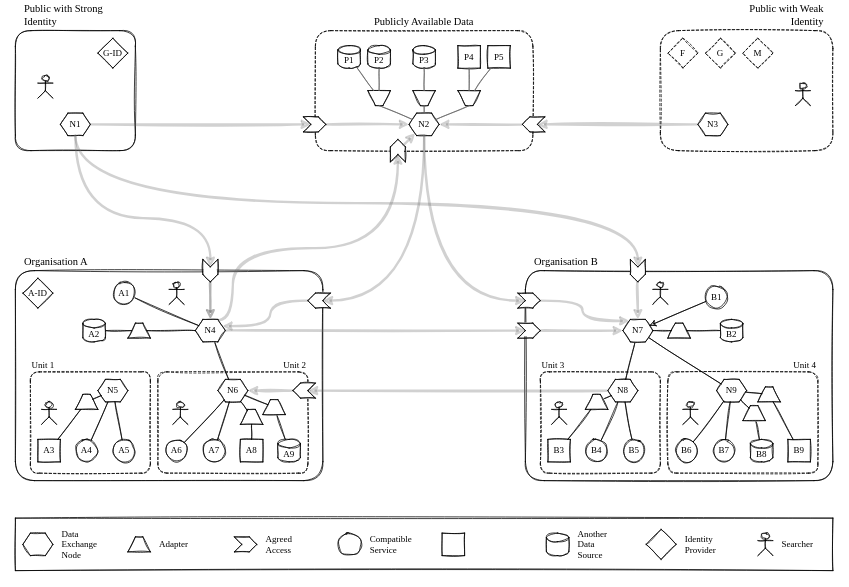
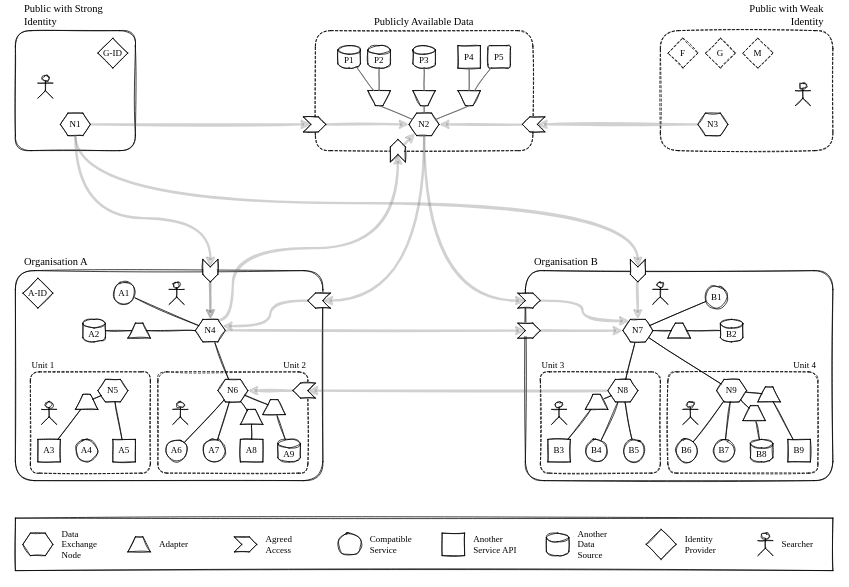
- <mxCell id="126" value="P5" style="rounded=0;whiteSpace=wrap;html=1;sketch=1;fontFamily=Comic Sans MS;" parent="109" vertex="1"><mxGeometry x="230" y="20" width="30" height="30" as="geometry" /></mxCell>
+ <mxCell id="126" value="P5" style="whiteSpace=wrap;html=1;sketch=1;fontFamily=Comic Sans MS;rounded=1;" parent="109" vertex="1"><mxGeometry x="230" y="20" width="30" height="30" as="geometry" /></mxCell>
- <mxCell id="79" style="edgeStyle=none;rounded=0;sketch=1;orthogonalLoop=1;jettySize=auto;html=1;endArrow=classic;endFill=0;fontFamily=Comic Sans MS;" parent="50" source="80" target="74" edge="1"><mxGeometry relative="1" as="geometry" /></mxCell>
+ <mxCell id="79" style="edgeStyle=none;rounded=0;sketch=1;orthogonalLoop=1;jettySize=auto;html=1;endArrow=none;endFill=0;fontFamily=Comic Sans MS;" parent="50" source="80" target="74" edge="1"><mxGeometry relative="1" as="geometry" /></mxCell>
- <mxCell id="22" style="edgeStyle=none;rounded=0;sketch=1;orthogonalLoop=1;jettySize=auto;html=1;endArrow=none;endFill=0;fontFamily=Comic Sans MS;" parent="3" source="24" target="20" edge="1"><mxGeometry relative="1" as="geometry" /></mxCell>
- <mxCell id="21" value="A5" style="ellipse;whiteSpace=wrap;html=1;aspect=fixed;sketch=1;fontFamily=Comic Sans MS;" parent="3" vertex="1"><mxGeometry x="130" y="245" width="30" height="30" as="geometry" /></mxCell>
+ <mxCell id="21" value="A5" style="whiteSpace=wrap;html=1;aspect=fixed;sketch=1;fontFamily=Comic Sans MS;rounded=0;" parent="3" vertex="1"><mxGeometry x="130" y="245" width="30" height="30" as="geometry" /></mxCell>
+ <mxCell id="148" value="Another Service API" style="text;html=1;strokeColor=none;fillColor=none;align=left;verticalAlign=middle;whiteSpace=wrap;rounded=0;dashed=1;sketch=1;fontFamily=Comic Sans MS;fontStyle=0" parent="147" vertex="1"><mxGeometry x="40" y="5" width="60" height="20" as="geometry" /></mxCell>
